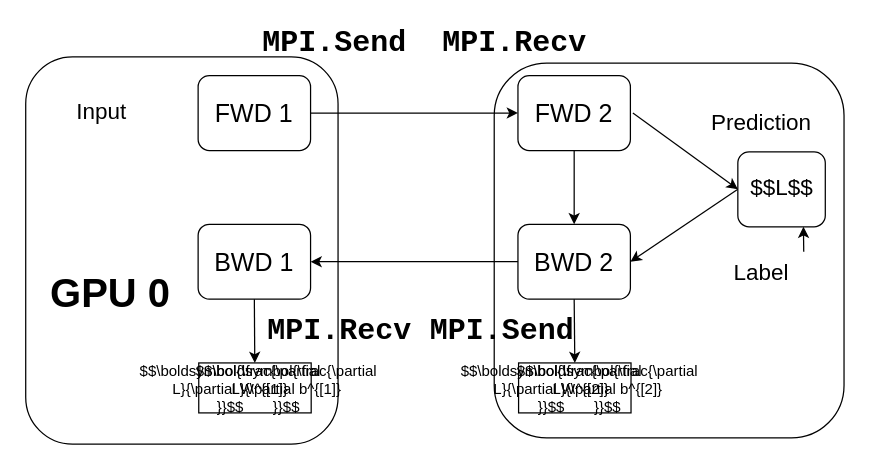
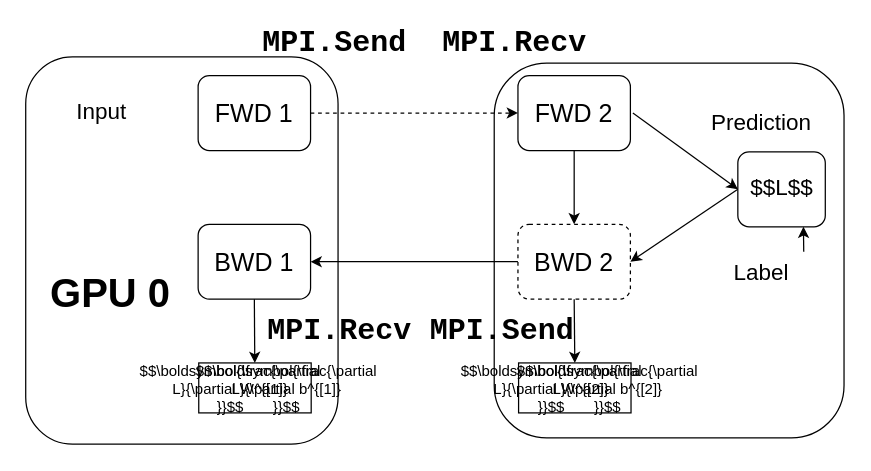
- <mxCell id="5" style="edgeStyle=orthogonalEdgeStyle;rounded=0;orthogonalLoop=1;jettySize=auto;html=1;exitX=1;exitY=0.5;exitDx=0;exitDy=0;entryX=0;entryY=0.5;entryDx=0;entryDy=0;" parent="1" source="6" target="8" edge="1"><mxGeometry relative="1" as="geometry" /></mxCell>
+ <mxCell id="5" style="edgeStyle=orthogonalEdgeStyle;rounded=0;orthogonalLoop=1;jettySize=auto;html=1;exitX=1;exitY=0.5;exitDx=0;exitDy=0;entryX=0;entryY=0.5;entryDx=0;entryDy=0;dashed=1;" parent="1" source="6" target="8" edge="1"><mxGeometry relative="1" as="geometry" /></mxCell>
- <mxCell id="10" value="&lt;font style=&quot;font-size: 20px;&quot;&gt;BWD 2&lt;/font&gt;" style="rounded=1;whiteSpace=wrap;html=1;fontFamily=Helvetica;" parent="1" vertex="1"><mxGeometry x="414" y="179" width="90" height="60" as="geometry" /></mxCell>
+ <mxCell id="10" value="&lt;font style=&quot;font-size: 20px;&quot;&gt;BWD 2&lt;/font&gt;" style="rounded=1;whiteSpace=wrap;html=1;fontFamily=Helvetica;dashed=1;" parent="1" vertex="1"><mxGeometry x="414" y="179" width="90" height="60" as="geometry" /></mxCell>
